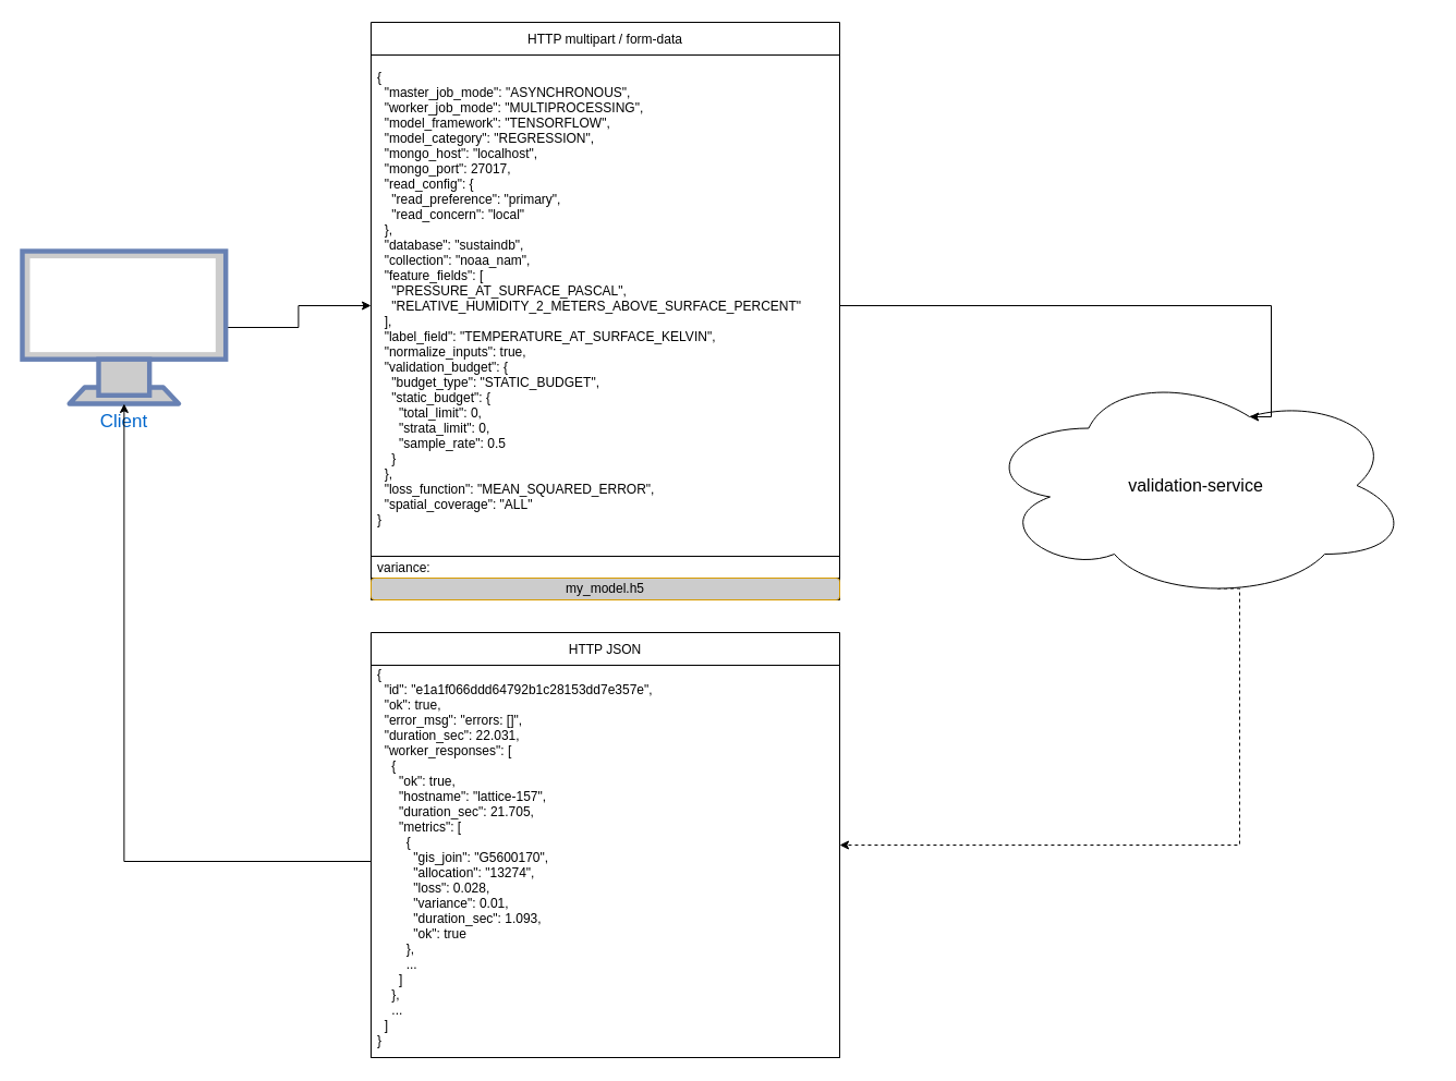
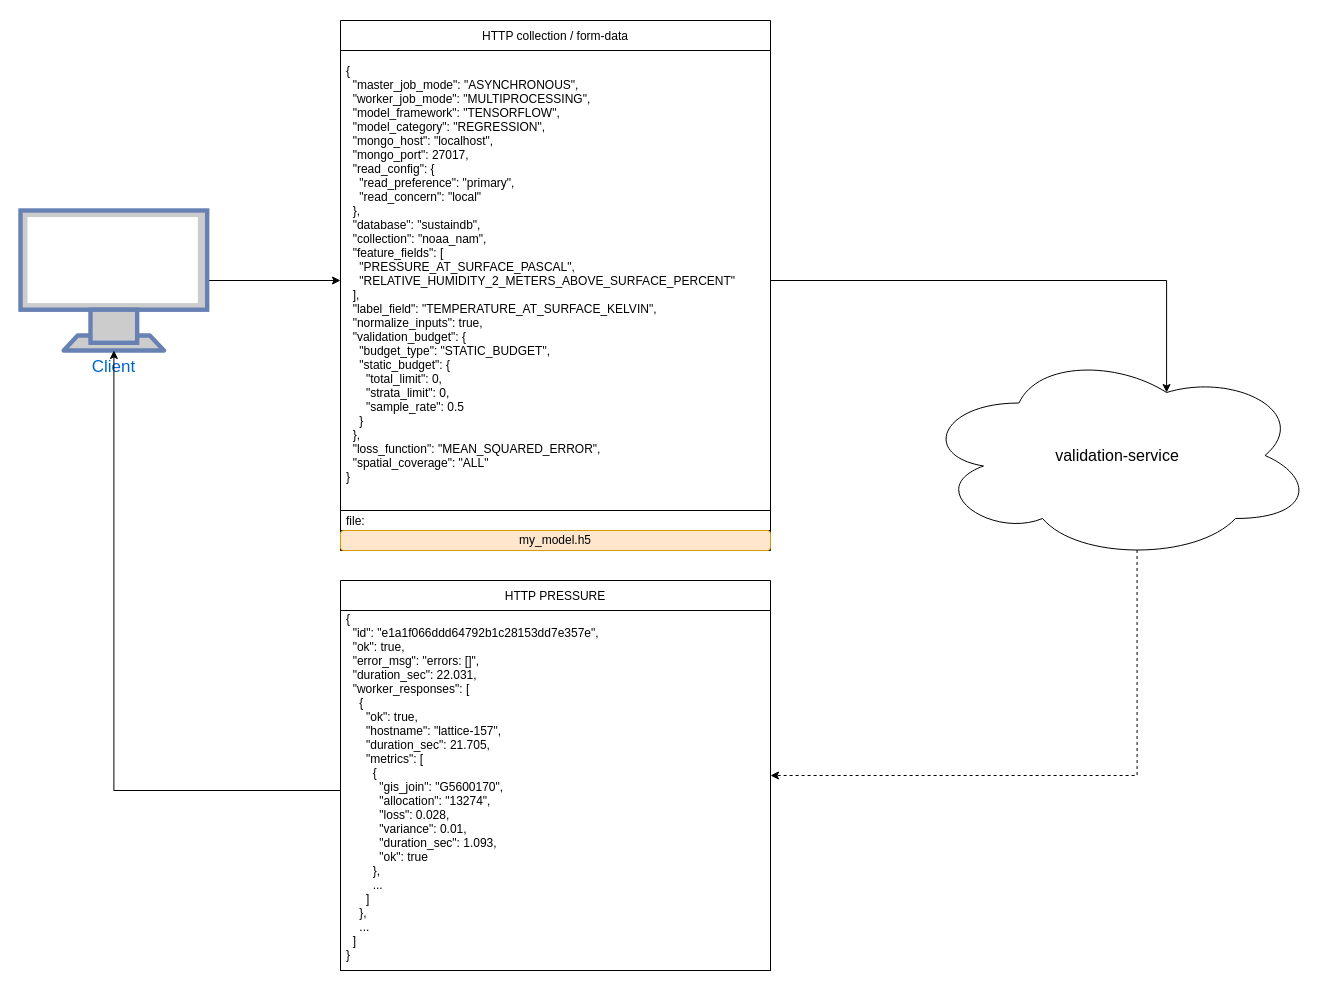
- <mxCell id="4" value="HTTP multipart / form-data" style="swimlane;fontStyle=0;childLayout=stackLayout;horizontal=1;startSize=30;horizontalStack=0;resizeParent=1;resizeParentMax=0;resizeLast=0;collapsible=1;marginBottom=0;" vertex="1" parent="1"><mxGeometry x="340" y="20" width="430" height="530" as="geometry"><mxRectangle x="360" y="295" width="240" height="30" as="alternateBounds" /></mxGeometry></mxCell>
+ <mxCell id="4" value="HTTP collection / form-data" style="swimlane;fontStyle=0;childLayout=stackLayout;horizontal=1;startSize=30;horizontalStack=0;resizeParent=1;resizeParentMax=0;resizeLast=0;collapsible=1;marginBottom=0;" vertex="1" parent="1"><mxGeometry x="340" y="20" width="430" height="530" as="geometry"><mxRectangle x="360" y="295" width="240" height="30" as="alternateBounds" /></mxGeometry></mxCell>
- <mxCell id="3" value="&lt;font style=&quot;font-size: 17px&quot;&gt;Client&lt;/font&gt;" style="fontColor=#0066CC;verticalAlign=top;verticalLabelPosition=bottom;labelPosition=center;align=center;html=1;outlineConnect=0;fillColor=#CCCCCC;strokeColor=#6881B3;gradientColor=none;gradientDirection=north;strokeWidth=2;shape=mxgraph.networks.monitor;" vertex="1" parent="1"><mxGeometry x="20" y="230" width="186.67" height="140" as="geometry" /></mxCell>
+ <mxCell id="3" value="&lt;font style=&quot;font-size: 17px&quot;&gt;Client&lt;/font&gt;" style="fontColor=#0066CC;verticalAlign=top;verticalLabelPosition=bottom;labelPosition=center;align=center;html=1;outlineConnect=0;fillColor=#CCCCCC;strokeColor=#6881B3;gradientColor=none;gradientDirection=north;strokeWidth=2;shape=mxgraph.networks.monitor;" vertex="1" parent="1"><mxGeometry x="20" y="210" width="186.67" height="140" as="geometry" /></mxCell>
- <mxCell id="9" value="&lt;font style=&quot;font-size: 16px&quot;&gt;validation-service&lt;/font&gt;" style="ellipse;shape=cloud;whiteSpace=wrap;html=1;" vertex="1" parent="1"><mxGeometry x="900" y="340" width="393.75" height="210" as="geometry" /></mxCell>
+ <mxCell id="9" value="&lt;font style=&quot;font-size: 16px&quot;&gt;validation-service&lt;/font&gt;" style="ellipse;shape=cloud;whiteSpace=wrap;html=1;" vertex="1" parent="1"><mxGeometry x="920" y="350" width="393.75" height="210" as="geometry" /></mxCell>
- <mxCell id="6" value="variance: " style="text;strokeColor=default;fillColor=default;align=left;verticalAlign=middle;spacingLeft=4;spacingRight=4;overflow=hidden;points=[[0,0.5],[1,0.5]];portConstraint=eastwest;rotatable=0;" vertex="1" parent="4"><mxGeometry y="490" width="430" height="20" as="geometry" /></mxCell>
+ <mxCell id="6" value="file: " style="text;strokeColor=default;fillColor=default;align=left;verticalAlign=middle;spacingLeft=4;spacingRight=4;overflow=hidden;points=[[0,0.5],[1,0.5]];portConstraint=eastwest;rotatable=0;" vertex="1" parent="4"><mxGeometry y="490" width="430" height="20" as="geometry" /></mxCell>
- <mxCell id="7" value="my_model.h5" style="rounded=1;whiteSpace=wrap;html=1;labelBackgroundColor=none;fillColor=#cccccc;strokeColor=#d79b00;" vertex="1" parent="4"><mxGeometry y="510" width="430" height="20" as="geometry" /></mxCell>
+ <mxCell id="7" value="my_model.h5" style="rounded=1;whiteSpace=wrap;html=1;labelBackgroundColor=none;fillColor=#ffe6cc;strokeColor=#d79b00;" vertex="1" parent="4"><mxGeometry y="510" width="430" height="20" as="geometry" /></mxCell>
- <mxCell id="11" value="HTTP JSON" style="swimlane;fontStyle=0;childLayout=stackLayout;horizontal=1;startSize=30;horizontalStack=0;resizeParent=1;resizeParentMax=0;resizeLast=0;collapsible=1;marginBottom=0;" vertex="1" parent="1"><mxGeometry x="340" y="580" width="430" height="390" as="geometry"><mxRectangle x="360" y="295" width="240" height="30" as="alternateBounds" /></mxGeometry></mxCell>
+ <mxCell id="11" value="HTTP PRESSURE" style="swimlane;fontStyle=0;childLayout=stackLayout;horizontal=1;startSize=30;horizontalStack=0;resizeParent=1;resizeParentMax=0;resizeLast=0;collapsible=1;marginBottom=0;" vertex="1" parent="1"><mxGeometry x="340" y="580" width="430" height="390" as="geometry"><mxRectangle x="360" y="295" width="240" height="30" as="alternateBounds" /></mxGeometry></mxCell>
